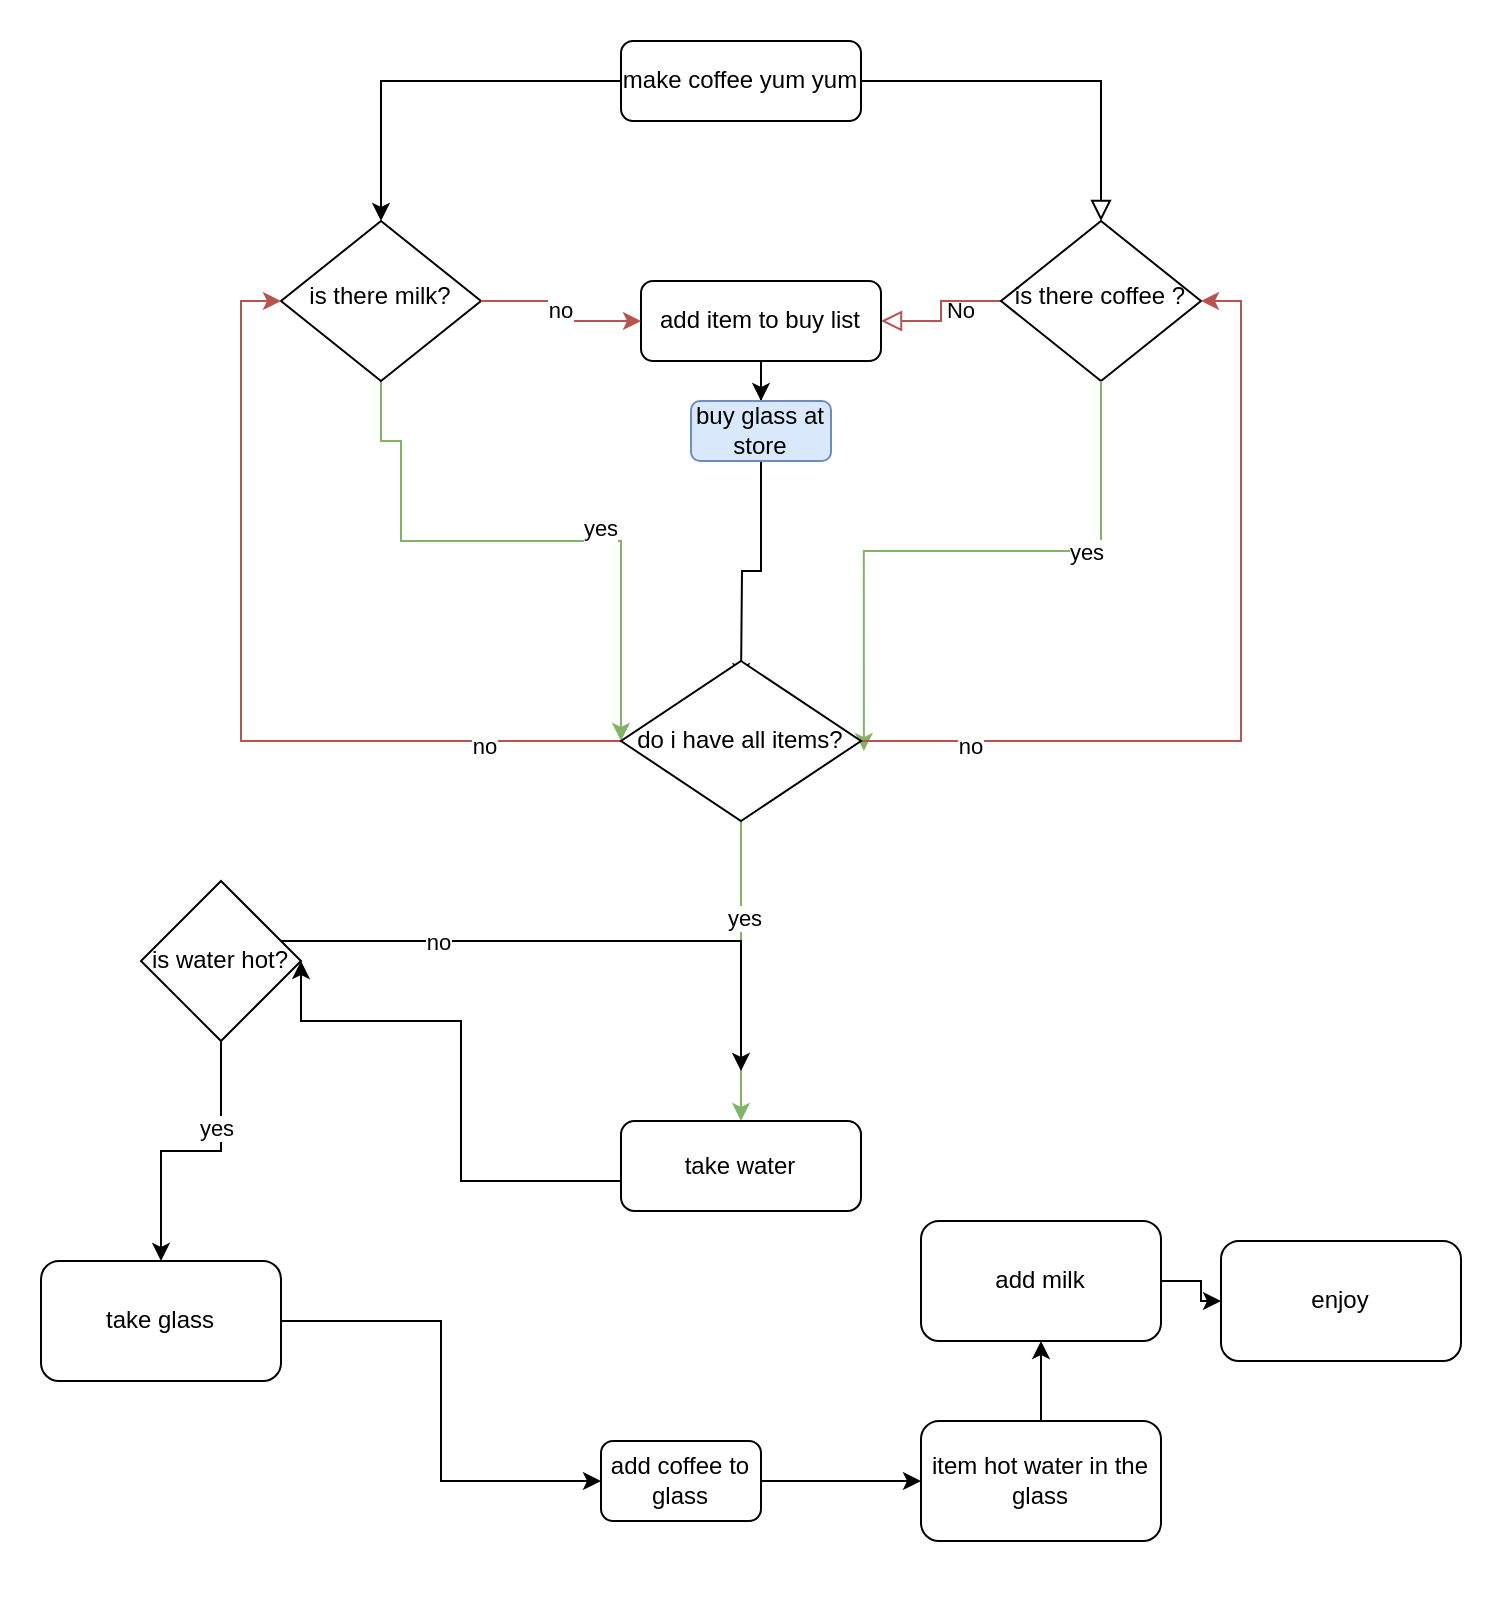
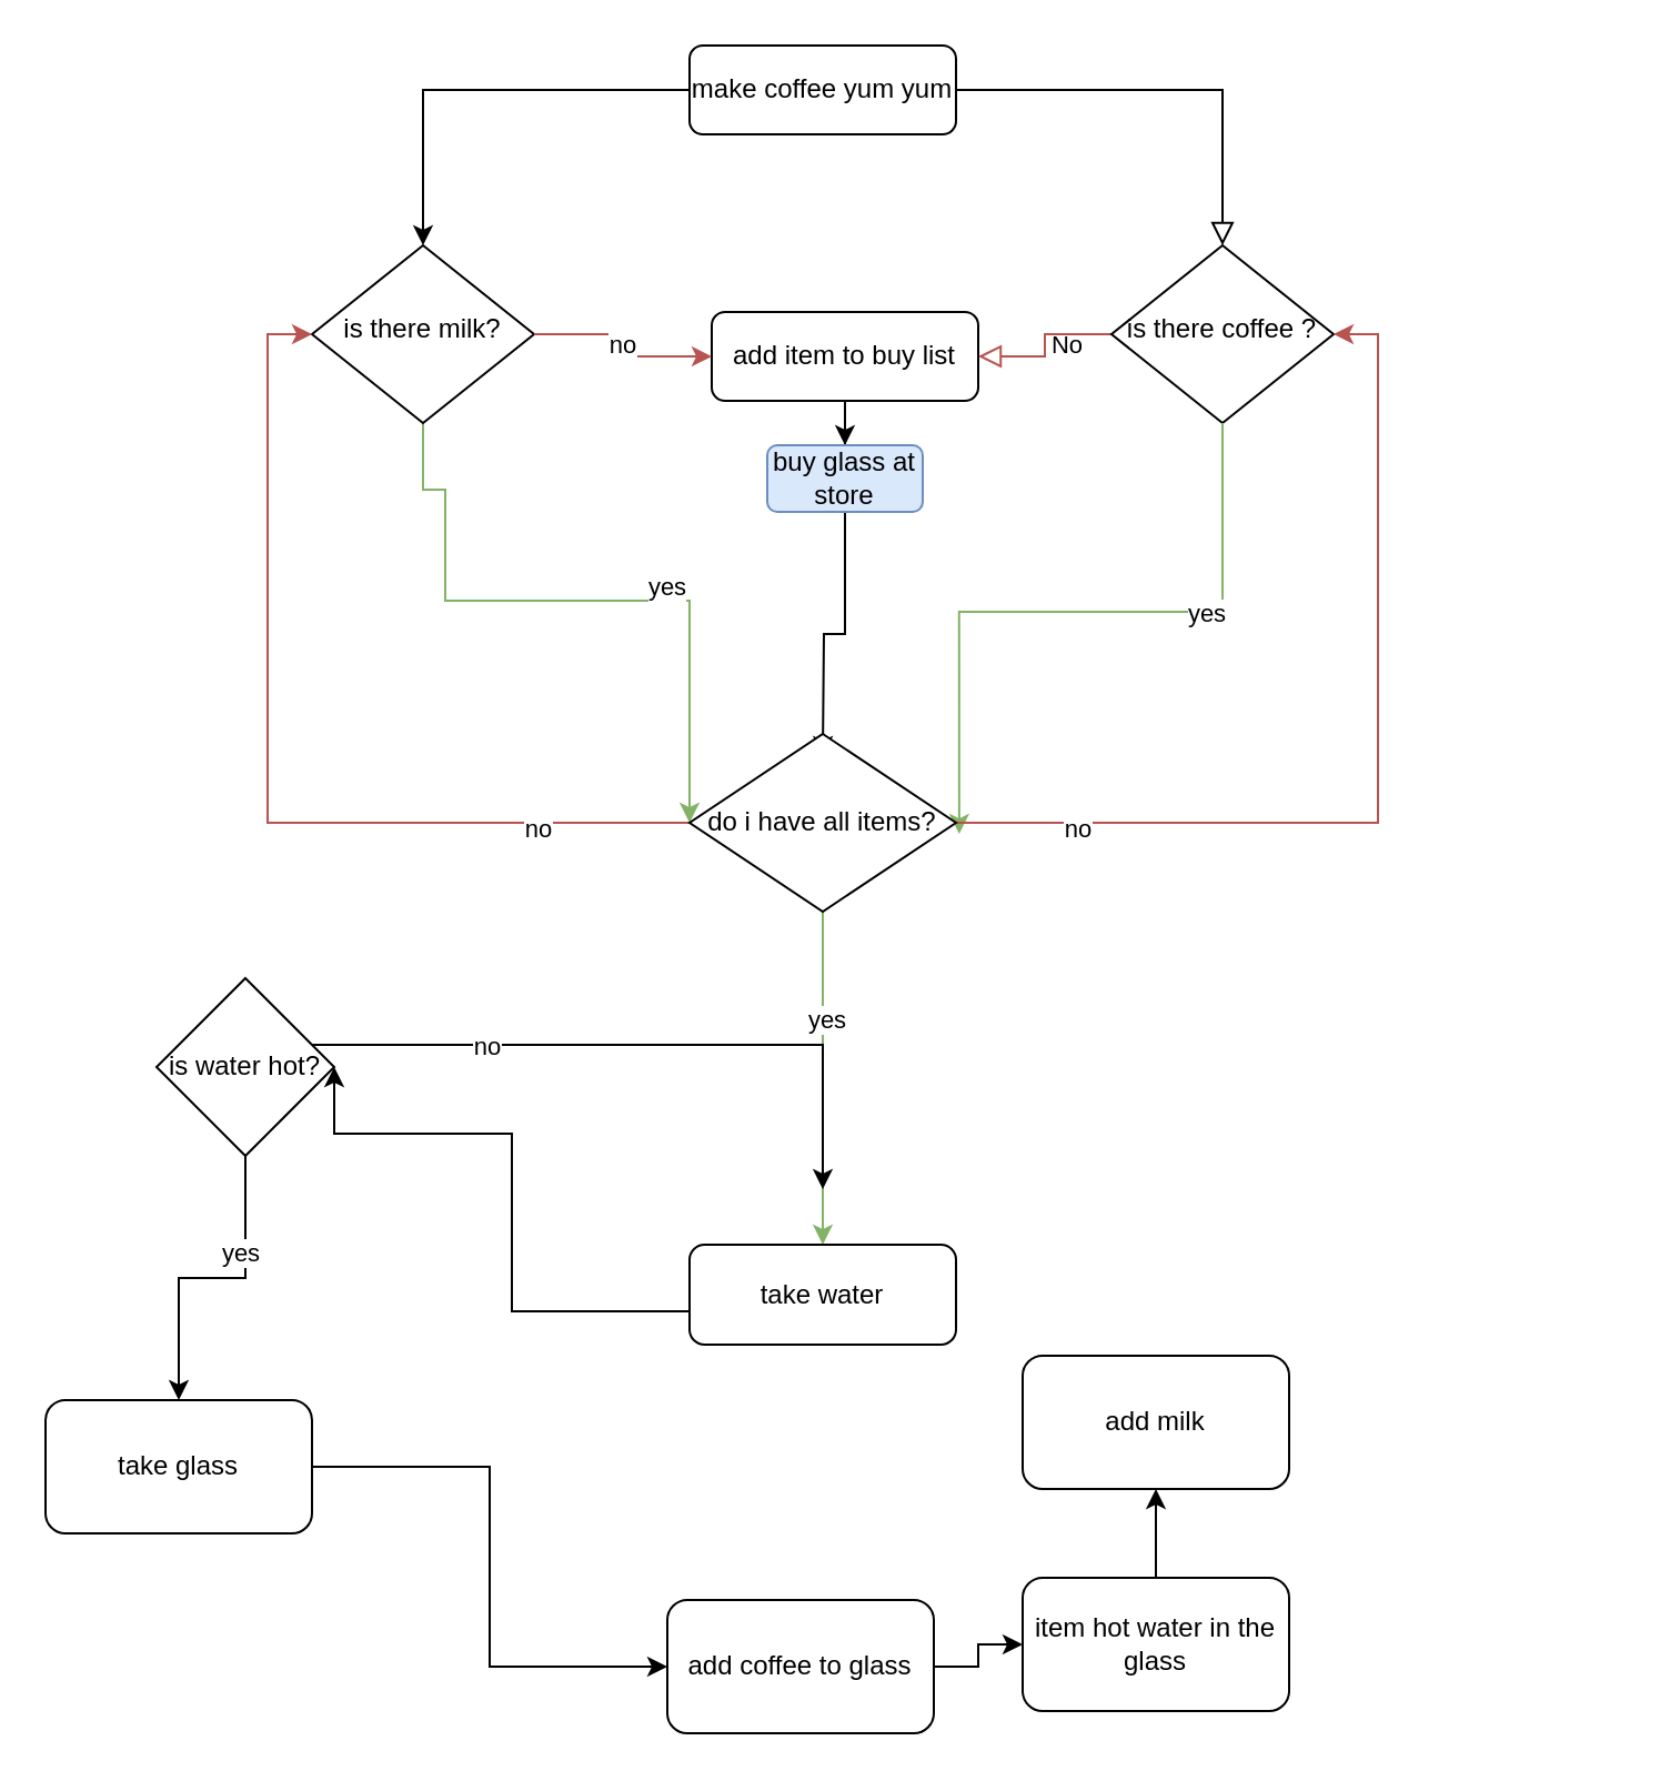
- <mxCell id="32" style="edgeStyle=orthogonalEdgeStyle;rounded=0;orthogonalLoop=1;jettySize=auto;html=1;" edge="1" parent="1" source="33" target="34"><mxGeometry relative="1" as="geometry"><mxPoint x="650" y="590" as="targetPoint" /></mxGeometry></mxCell>
- <mxCell id="34" value="enjoy" style="rounded=1;whiteSpace=wrap;html=1;" vertex="1" parent="1"><mxGeometry x="610" y="620" width="120" height="60" as="geometry" /></mxCell>
- <mxCell id="27" value="add coffee to glass" style="rounded=1;whiteSpace=wrap;html=1;" vertex="1" parent="1"><mxGeometry x="300" y="720" width="80" height="40" as="geometry" /></mxCell>
+ <mxCell id="27" value="add coffee to glass" style="rounded=1;whiteSpace=wrap;html=1;" vertex="1" parent="1"><mxGeometry x="300" y="720" width="120" height="60" as="geometry" /></mxCell>
